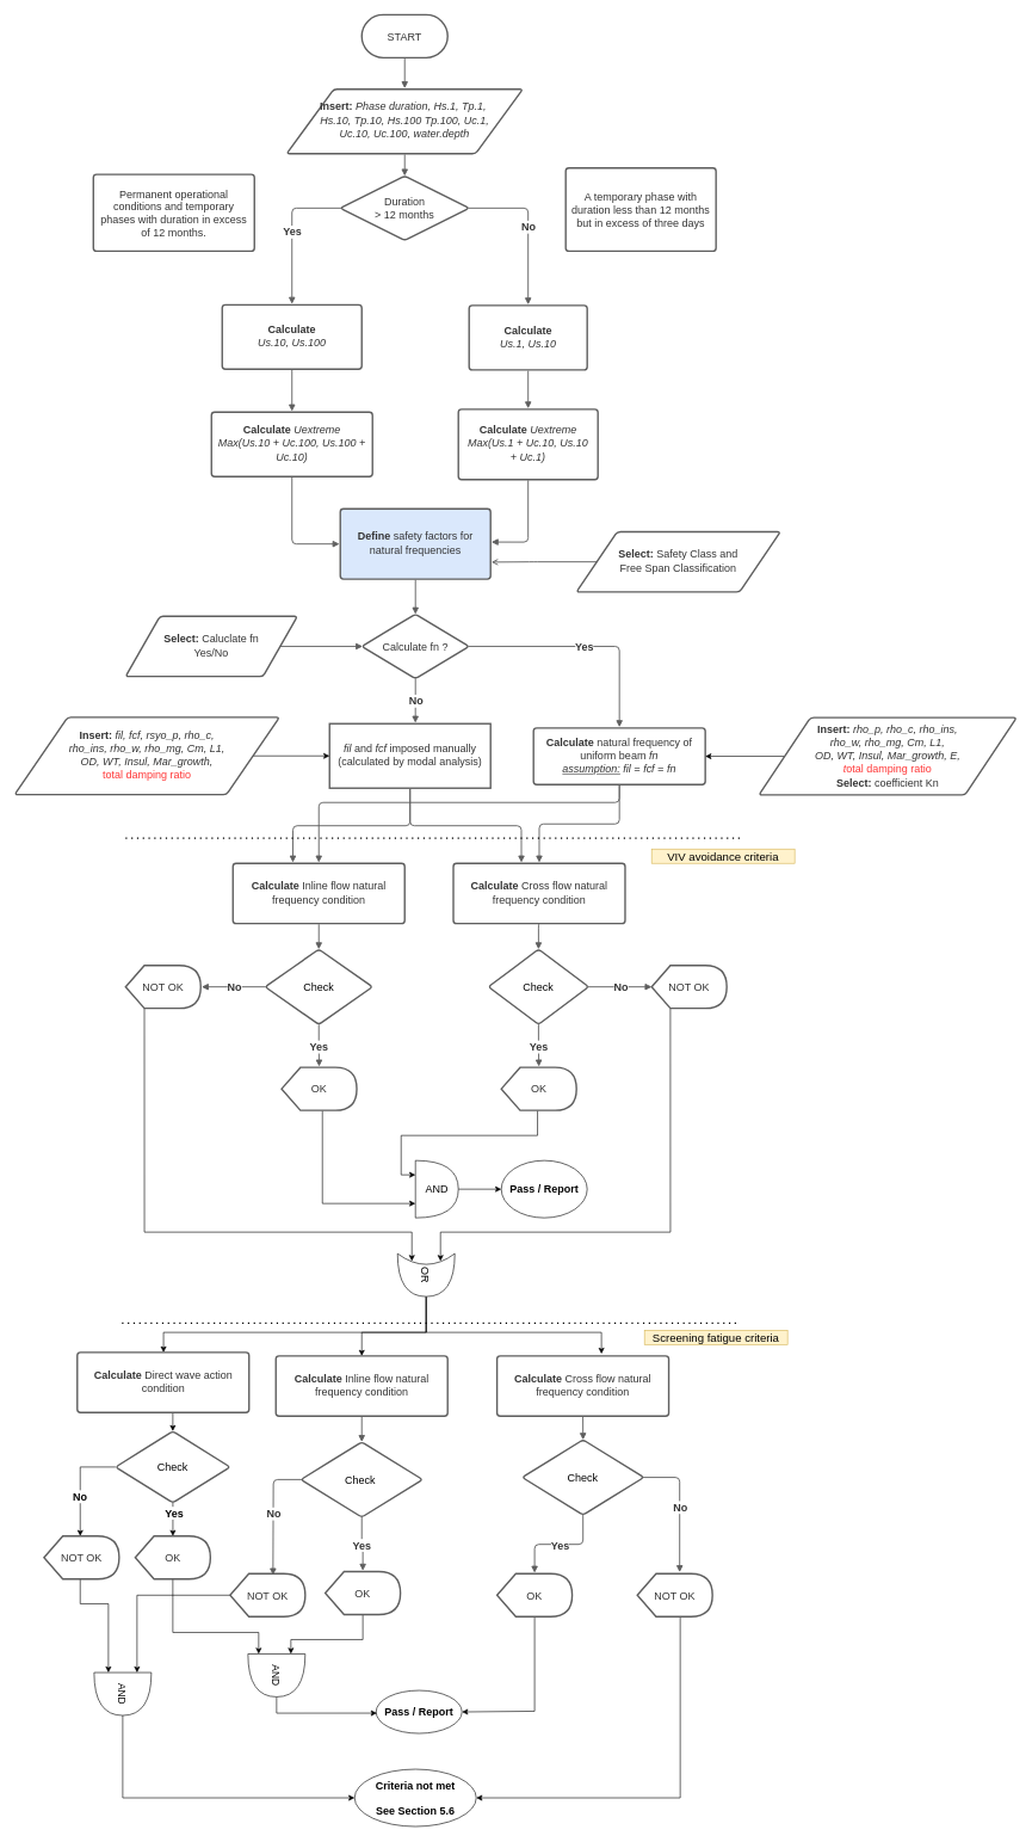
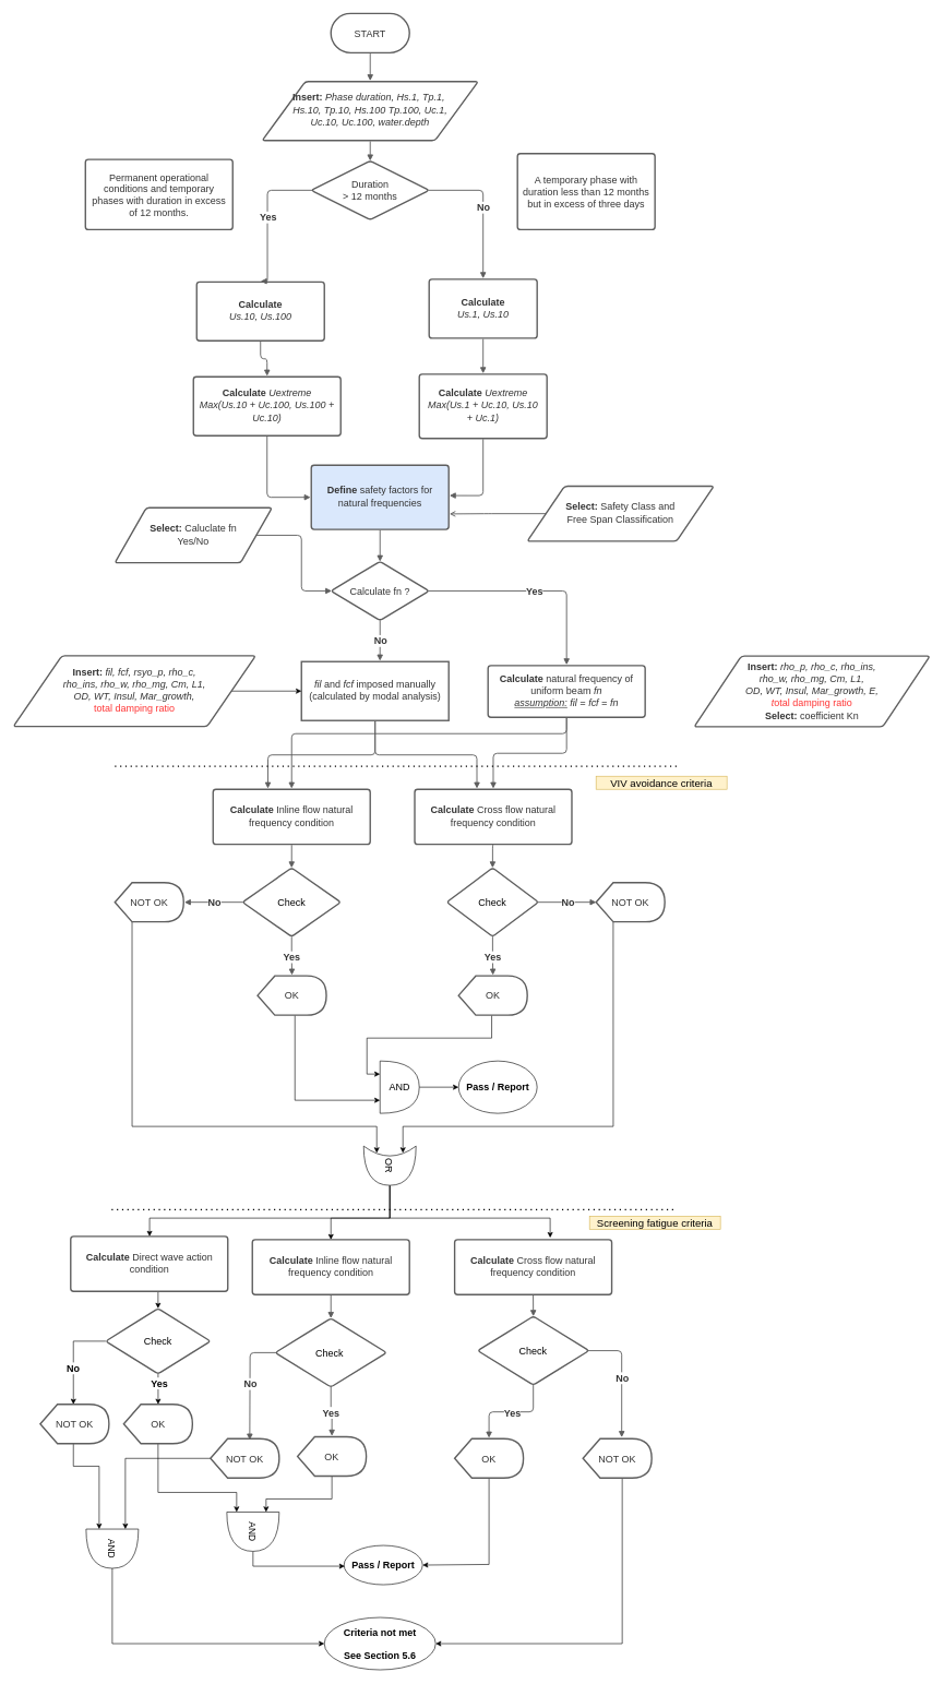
- <mxCell id="3" value="&lt;div style=&quot;display: flex; justify-content: center; text-align: center; align-items: baseline; font-size: 15px; line-height: 1.25; margin-top: -2px;&quot;&gt;&lt;span style=&quot;font-size: 15px;&quot;&gt;&lt;span style=&quot;font-size: 15px; color: rgb(51, 51, 51); font-weight: bold;&quot;&gt;Calculate&lt;/span&gt;&lt;span style=&quot;font-size: 15px; color: rgb(51, 51, 51);&quot;&gt;&#10;&lt;/span&gt;&lt;span style=&quot;font-size: 15px; color: rgb(51, 51, 51); font-style: italic;&quot;&gt;Us.10, Us.100&lt;/span&gt;&lt;/span&gt;&lt;/div&gt;" style="html=1;overflow=block;blockSpacing=1;whiteSpace=wrap;;whiteSpace=wrap;fontSize=15;spacing=9;strokeColor=#5e5e5e;strokeOpacity=100;rounded=1;absoluteArcSize=1;arcSize=9;strokeWidth=2.3;" parent="1" vertex="1"><mxGeometry x="310" y="425" width="195" height="90" as="geometry" /></mxCell>
+ <mxCell id="3" value="&lt;div style=&quot;display: flex; justify-content: center; text-align: center; align-items: baseline; font-size: 15px; line-height: 1.25; margin-top: -2px;&quot;&gt;&lt;span style=&quot;font-size: 15px;&quot;&gt;&lt;span style=&quot;font-size: 15px; color: rgb(51, 51, 51); font-weight: bold;&quot;&gt;Calculate&lt;/span&gt;&lt;span style=&quot;font-size: 15px; color: rgb(51, 51, 51);&quot;&gt;&#10;&lt;/span&gt;&lt;span style=&quot;font-size: 15px; color: rgb(51, 51, 51); font-style: italic;&quot;&gt;Us.10, Us.100&lt;/span&gt;&lt;/span&gt;&lt;/div&gt;" style="html=1;overflow=block;blockSpacing=1;whiteSpace=wrap;;whiteSpace=wrap;fontSize=15;spacing=9;strokeColor=#5e5e5e;strokeOpacity=100;rounded=1;absoluteArcSize=1;arcSize=9;strokeWidth=2.3;" parent="1" vertex="1"><mxGeometry x="300" y="430" width="195" height="90" as="geometry" /></mxCell>
- <mxCell id="63" value="&lt;div style=&quot;display: flex; justify-content: center; text-align: center; align-items: baseline; font-size: 15px; line-height: 1.25; margin-top: -2px;&quot;&gt;&lt;span style=&quot;font-size: 15px;&quot;&gt;&lt;span style=&quot;font-size: 15px; color: rgb(51, 51, 51); font-weight: bold;&quot;&gt;Select: &lt;/span&gt;&lt;span style=&quot;font-size: 15px; color: rgb(51, 51, 51);&quot;&gt;Caluclate fn &#10;Yes/No&lt;/span&gt;&lt;/span&gt;&lt;/div&gt;" style="html=1;overflow=block;blockSpacing=1;whiteSpace=wrap;shape=parallelogram;perimeter=parallelogramPerimeter;anchorPointDirection=0;whiteSpace=wrap;fontSize=15;spacing=3.8;strokeColor=#5e5e5e;strokeOpacity=100;rounded=1;absoluteArcSize=1;arcSize=9;strokeWidth=2.3;" parent="1" vertex="1"><mxGeometry x="175" y="860" width="240" height="84" as="geometry" /></mxCell>
+ <mxCell id="63" value="&lt;div style=&quot;display: flex; justify-content: center; text-align: center; align-items: baseline; font-size: 15px; line-height: 1.25; margin-top: -2px;&quot;&gt;&lt;span style=&quot;font-size: 15px;&quot;&gt;&lt;span style=&quot;font-size: 15px; color: rgb(51, 51, 51); font-weight: bold;&quot;&gt;Select: &lt;/span&gt;&lt;span style=&quot;font-size: 15px; color: rgb(51, 51, 51);&quot;&gt;Caluclate fn &#10;Yes/No&lt;/span&gt;&lt;/span&gt;&lt;/div&gt;" style="html=1;overflow=block;blockSpacing=1;whiteSpace=wrap;shape=parallelogram;perimeter=parallelogramPerimeter;anchorPointDirection=0;whiteSpace=wrap;fontSize=15;spacing=3.8;strokeColor=#5e5e5e;strokeOpacity=100;rounded=1;absoluteArcSize=1;arcSize=9;strokeWidth=2.3;" parent="1" vertex="1"><mxGeometry x="175" y="775" width="240" height="84" as="geometry" /></mxCell>
- <mxCell id="23" value="" style="edgeStyle=orthogonalEdgeStyle;rounded=0;orthogonalLoop=1;jettySize=auto;html=1;fontSize=15;" parent="1" source="24" target="22" edge="1"><mxGeometry relative="1" as="geometry" /></mxCell>
